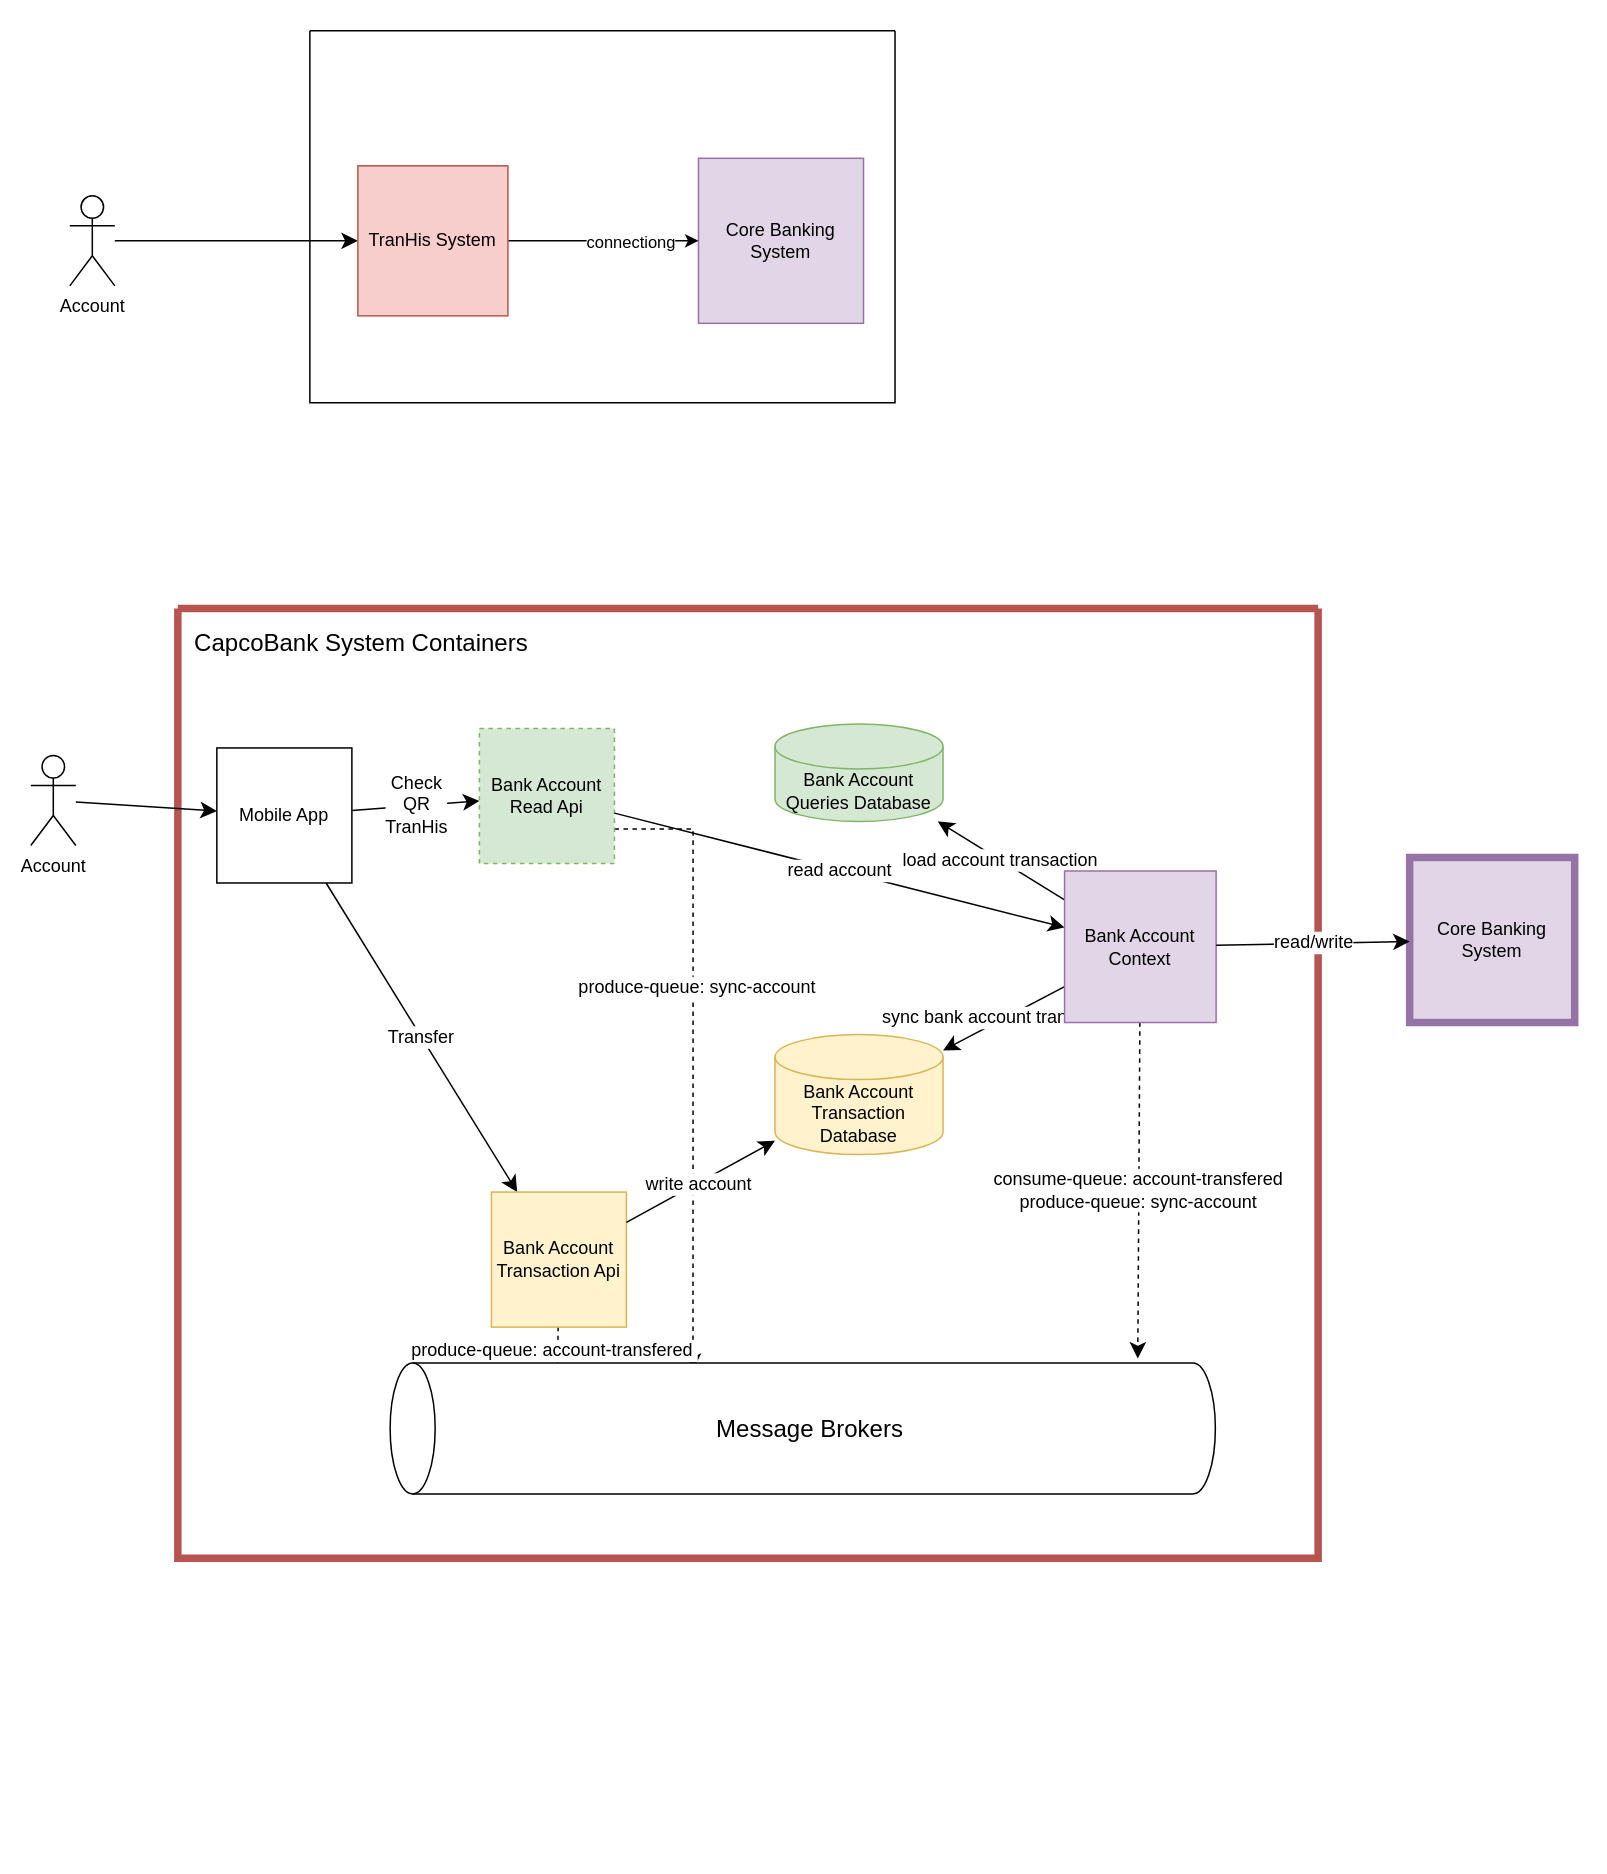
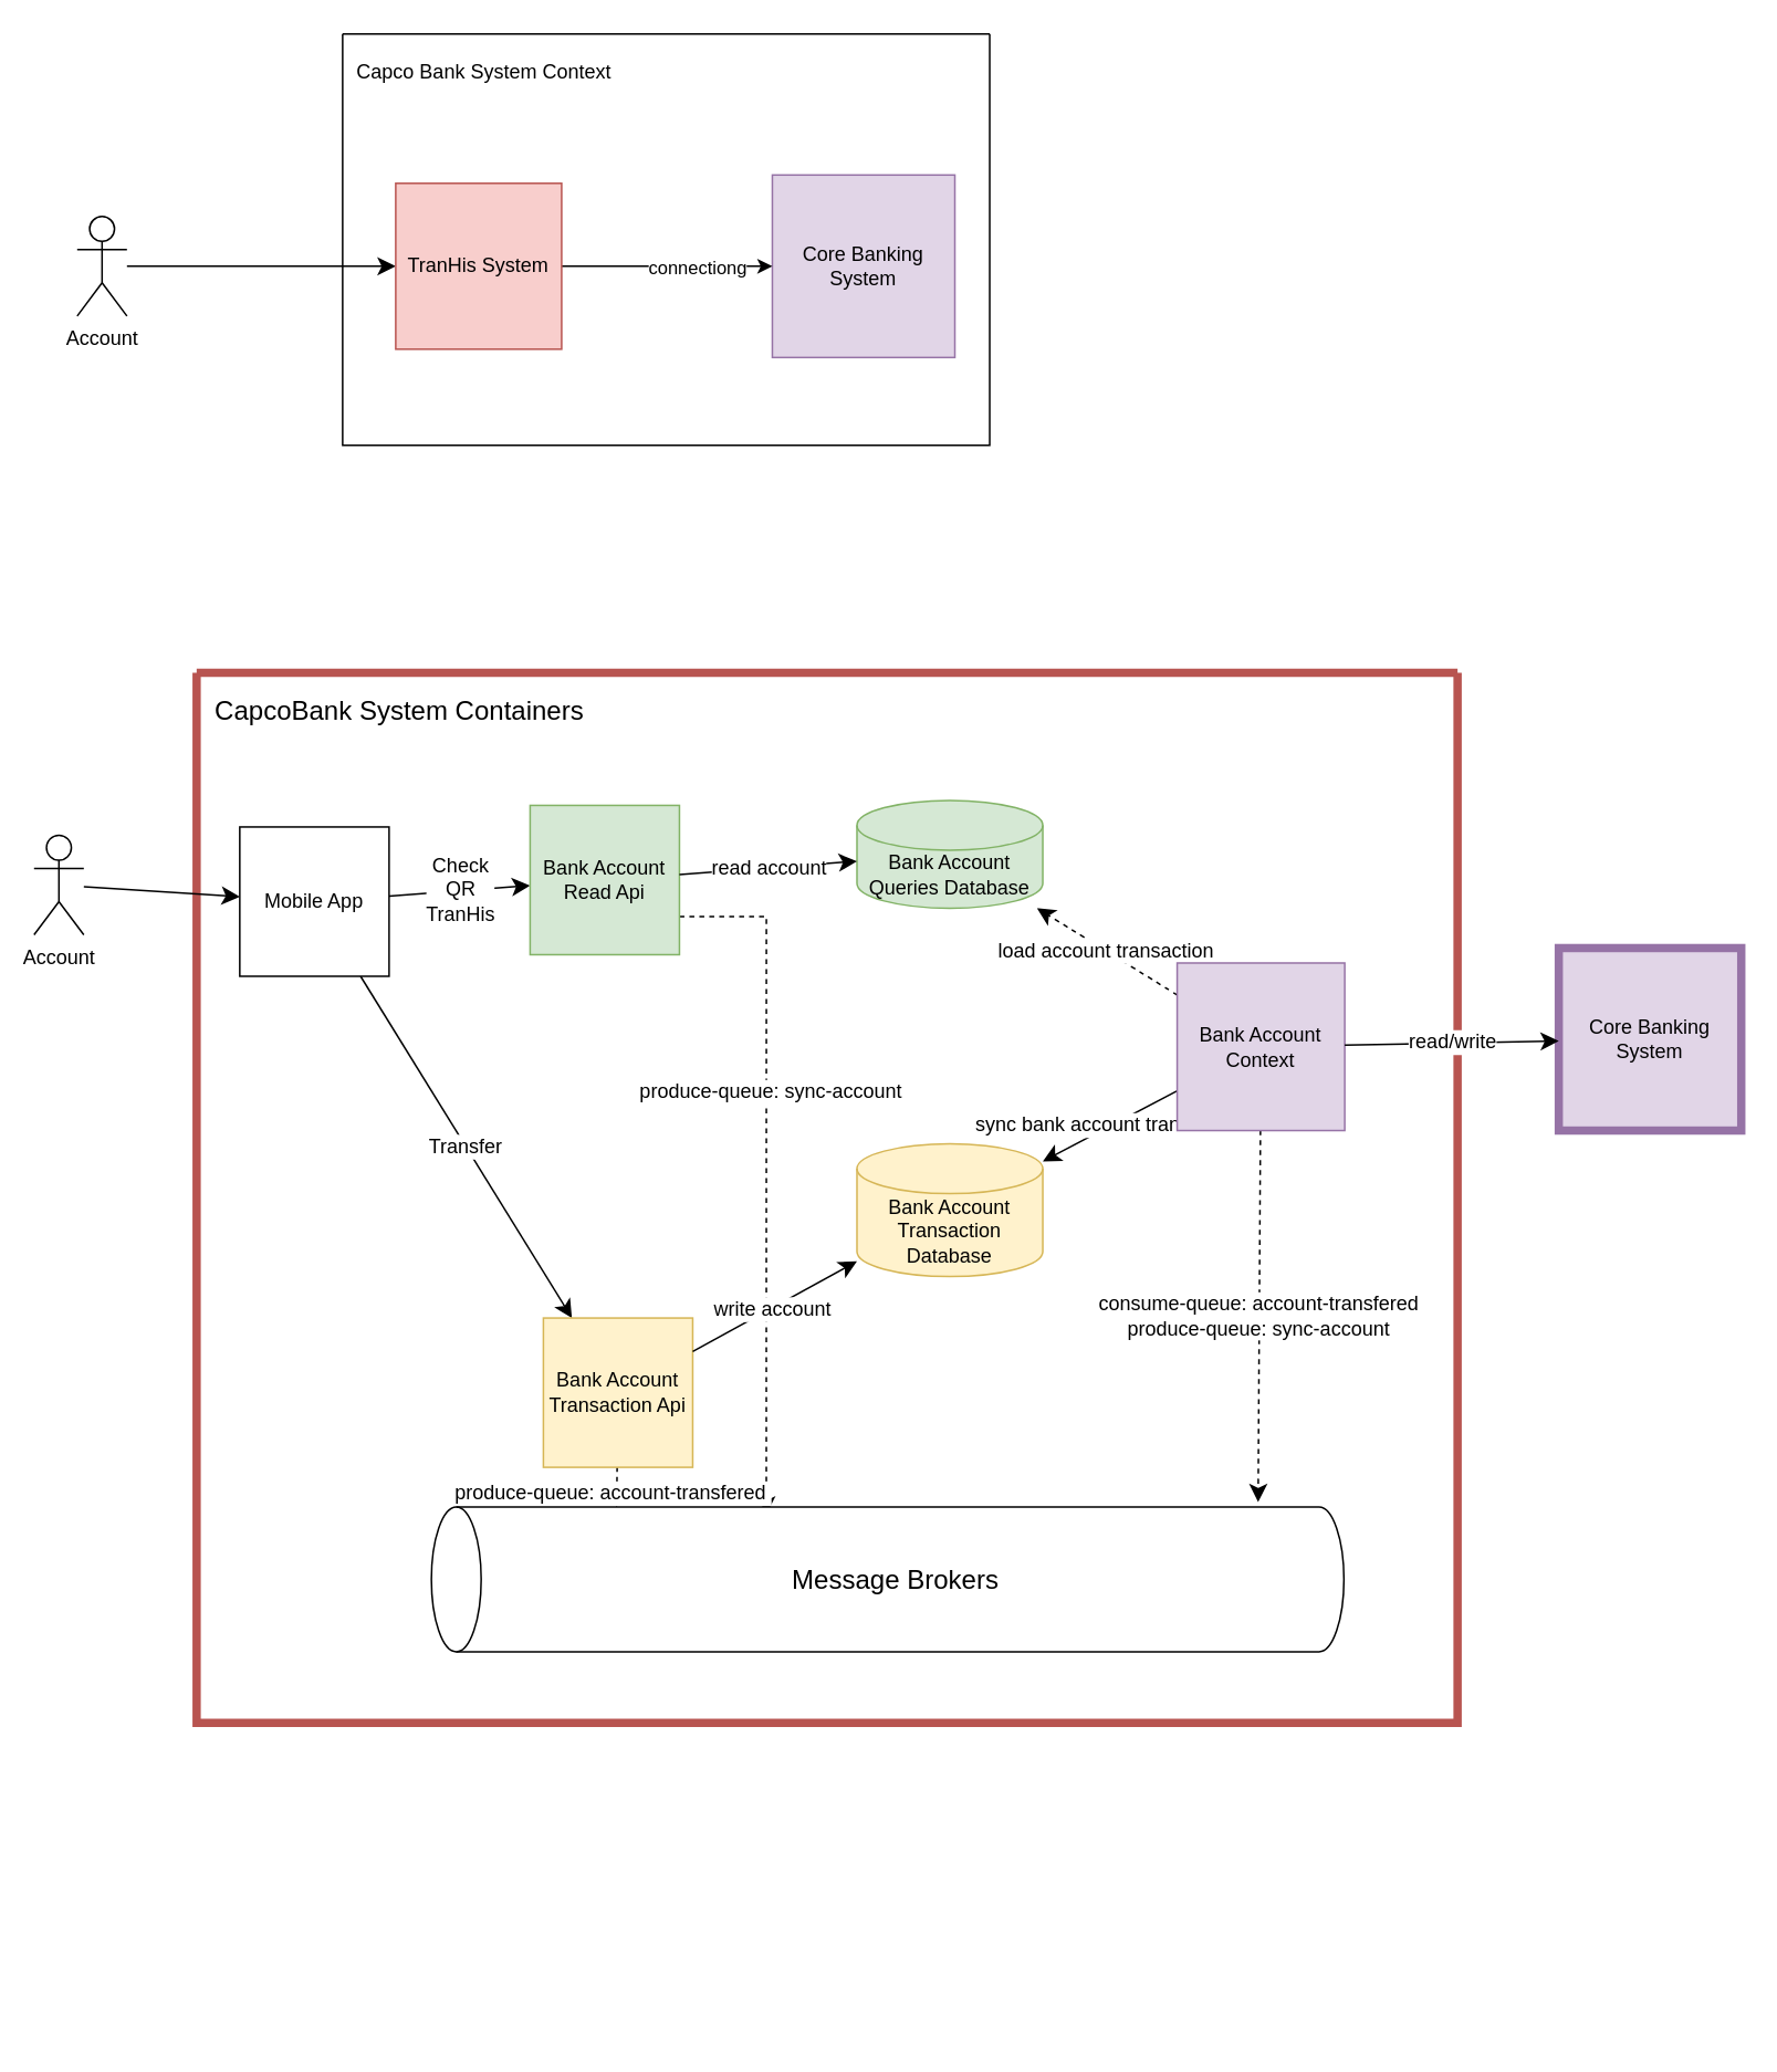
+ <mxCell id="5" value="Capco Bank System Context" style="text;html=1;align=center;verticalAlign=middle;resizable=0;points=[];autosize=1;strokeColor=none;fillColor=none;" vertex="1" parent="4"><mxGeometry y="8" width="170" height="30" as="geometry" /></mxCell>
- <mxCell id="17" value="Bank Account Read Api" style="whiteSpace=wrap;html=1;aspect=fixed;fillColor=#d5e8d4;strokeColor=#82b366;dashed=1;" vertex="1" parent="10"><mxGeometry x="201" y="80" width="90" height="90" as="geometry" /></mxCell>
+ <mxCell id="17" value="Bank Account Read Api" style="whiteSpace=wrap;html=1;aspect=fixed;fillColor=#d5e8d4;strokeColor=#82b366;" vertex="1" parent="10"><mxGeometry x="201" y="80" width="90" height="90" as="geometry" /></mxCell>
- <mxCell id="27" value="load account transaction" style="edgeStyle=none;curved=1;rounded=0;orthogonalLoop=1;jettySize=auto;html=1;fontSize=12;startSize=8;endSize=8;" edge="1" parent="10" source="29" target="21"><mxGeometry relative="1" as="geometry" /></mxCell>
+ <mxCell id="27" value="load account transaction" style="edgeStyle=none;curved=1;rounded=0;orthogonalLoop=1;jettySize=auto;html=1;fontSize=12;startSize=8;endSize=8;dashed=1;" edge="1" parent="10" source="29" target="21"><mxGeometry relative="1" as="geometry" /></mxCell>
- <mxCell id="22" value="read account" style="edgeStyle=none;curved=1;rounded=0;orthogonalLoop=1;jettySize=auto;html=1;fontSize=12;startSize=8;endSize=8;" edge="1" parent="10" source="17" target="29"><mxGeometry relative="1" as="geometry" /></mxCell>
+ <mxCell id="22" value="read account" style="edgeStyle=none;curved=1;rounded=0;orthogonalLoop=1;jettySize=auto;html=1;fontSize=12;startSize=8;endSize=8;" edge="1" parent="10" source="17" target="21"><mxGeometry relative="1" as="geometry" /></mxCell>
